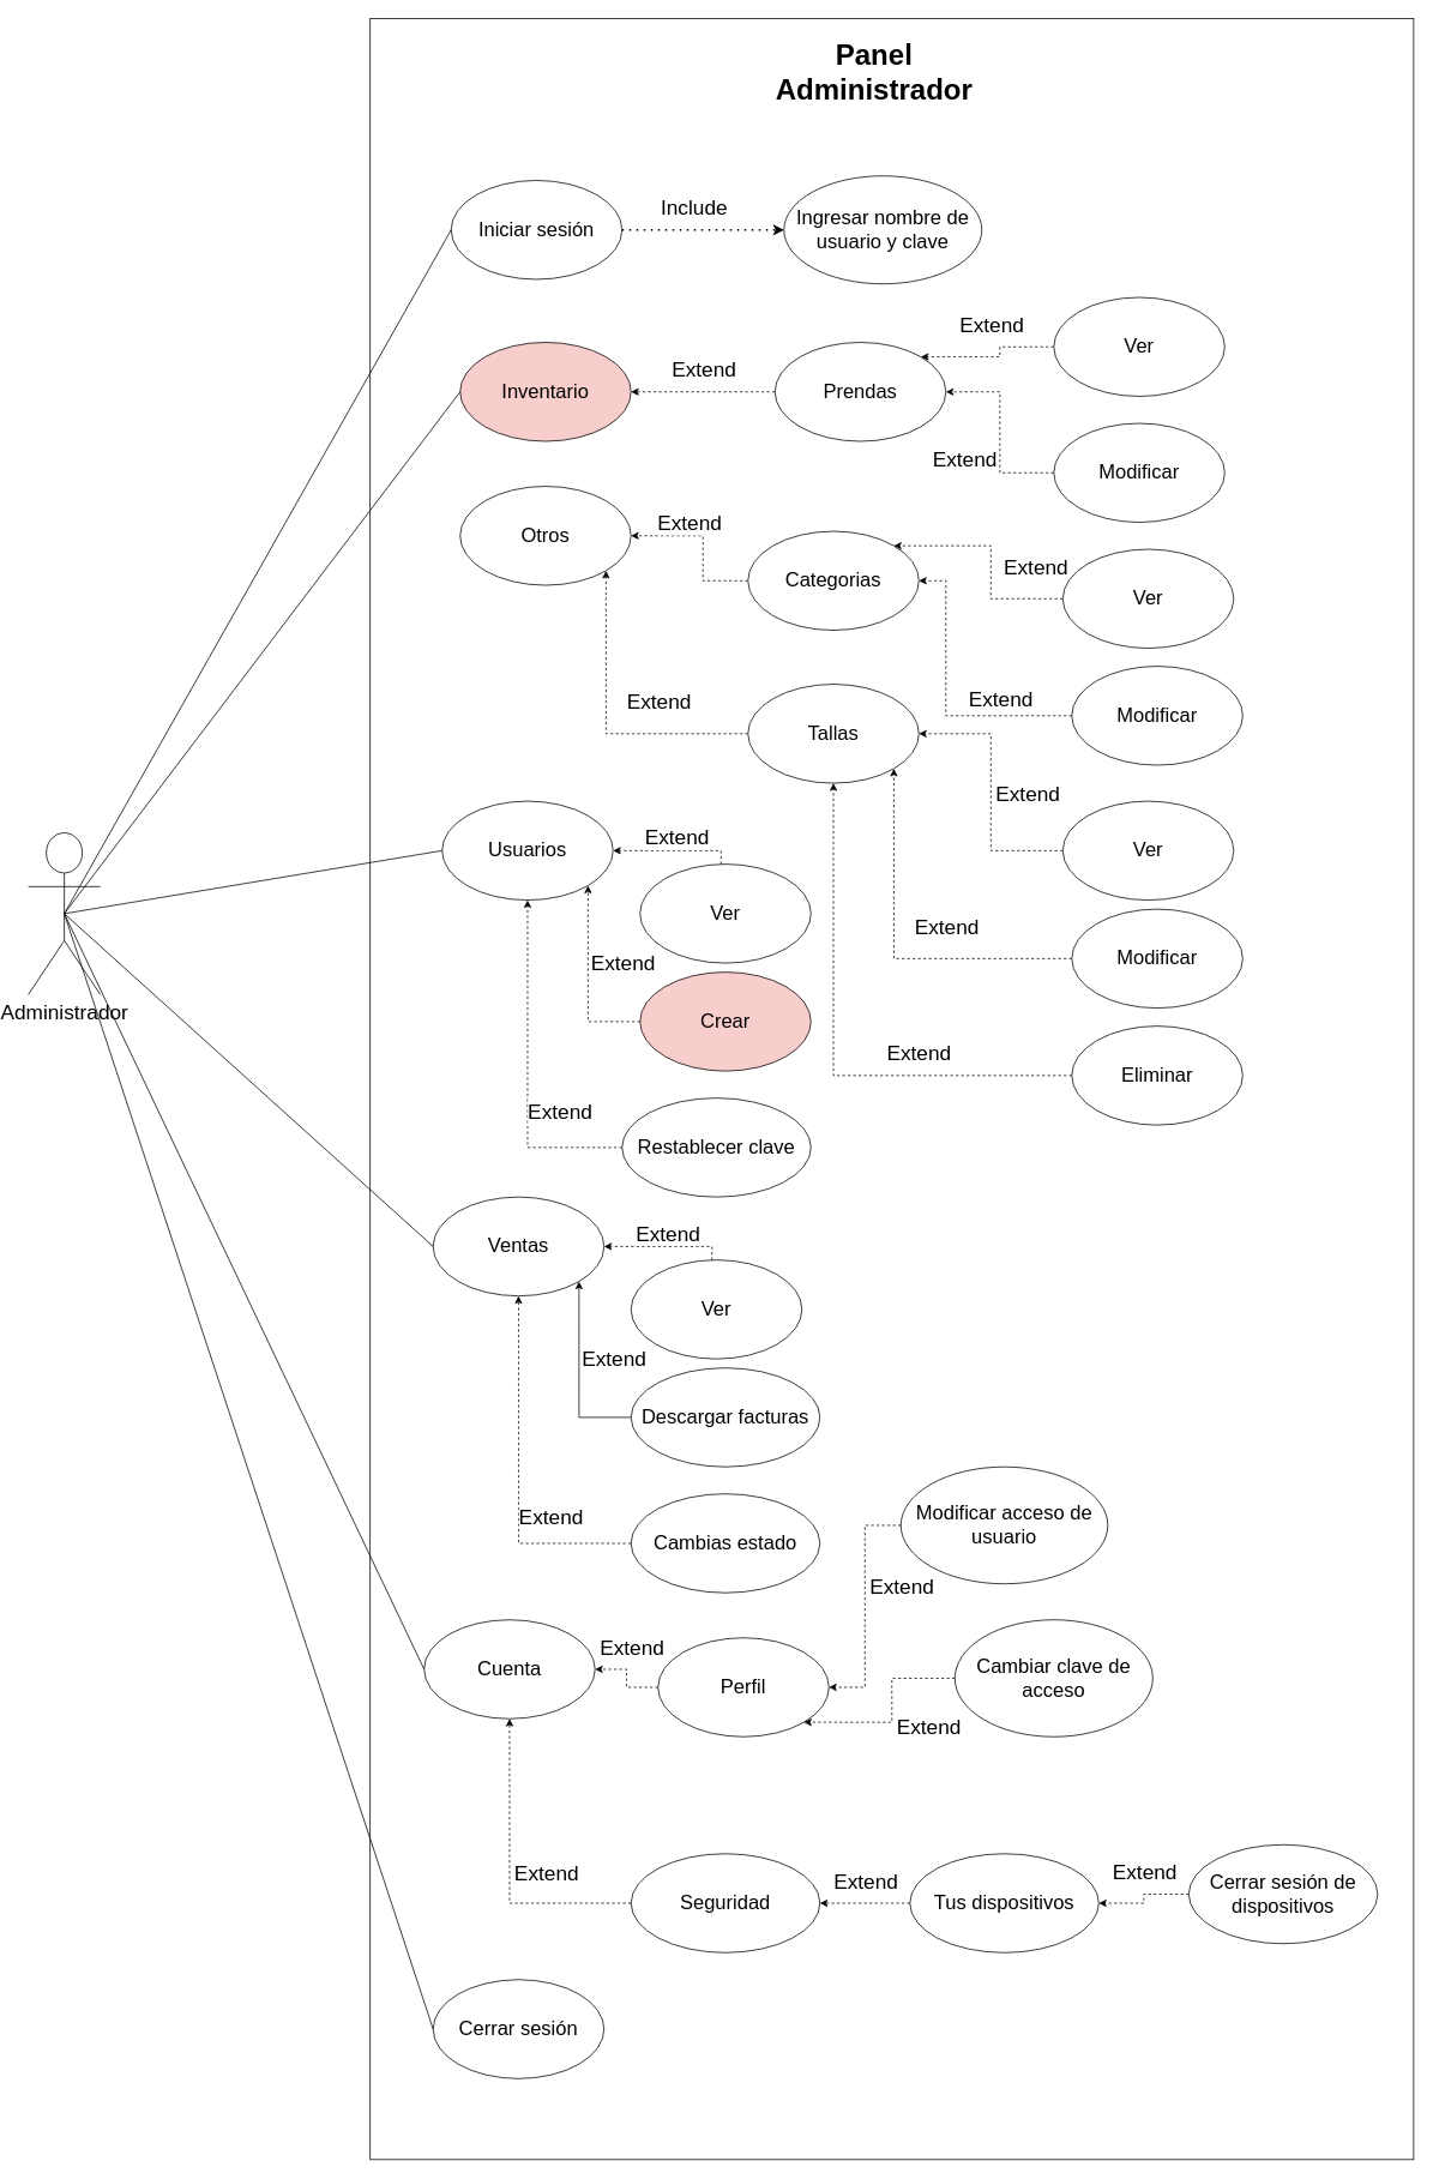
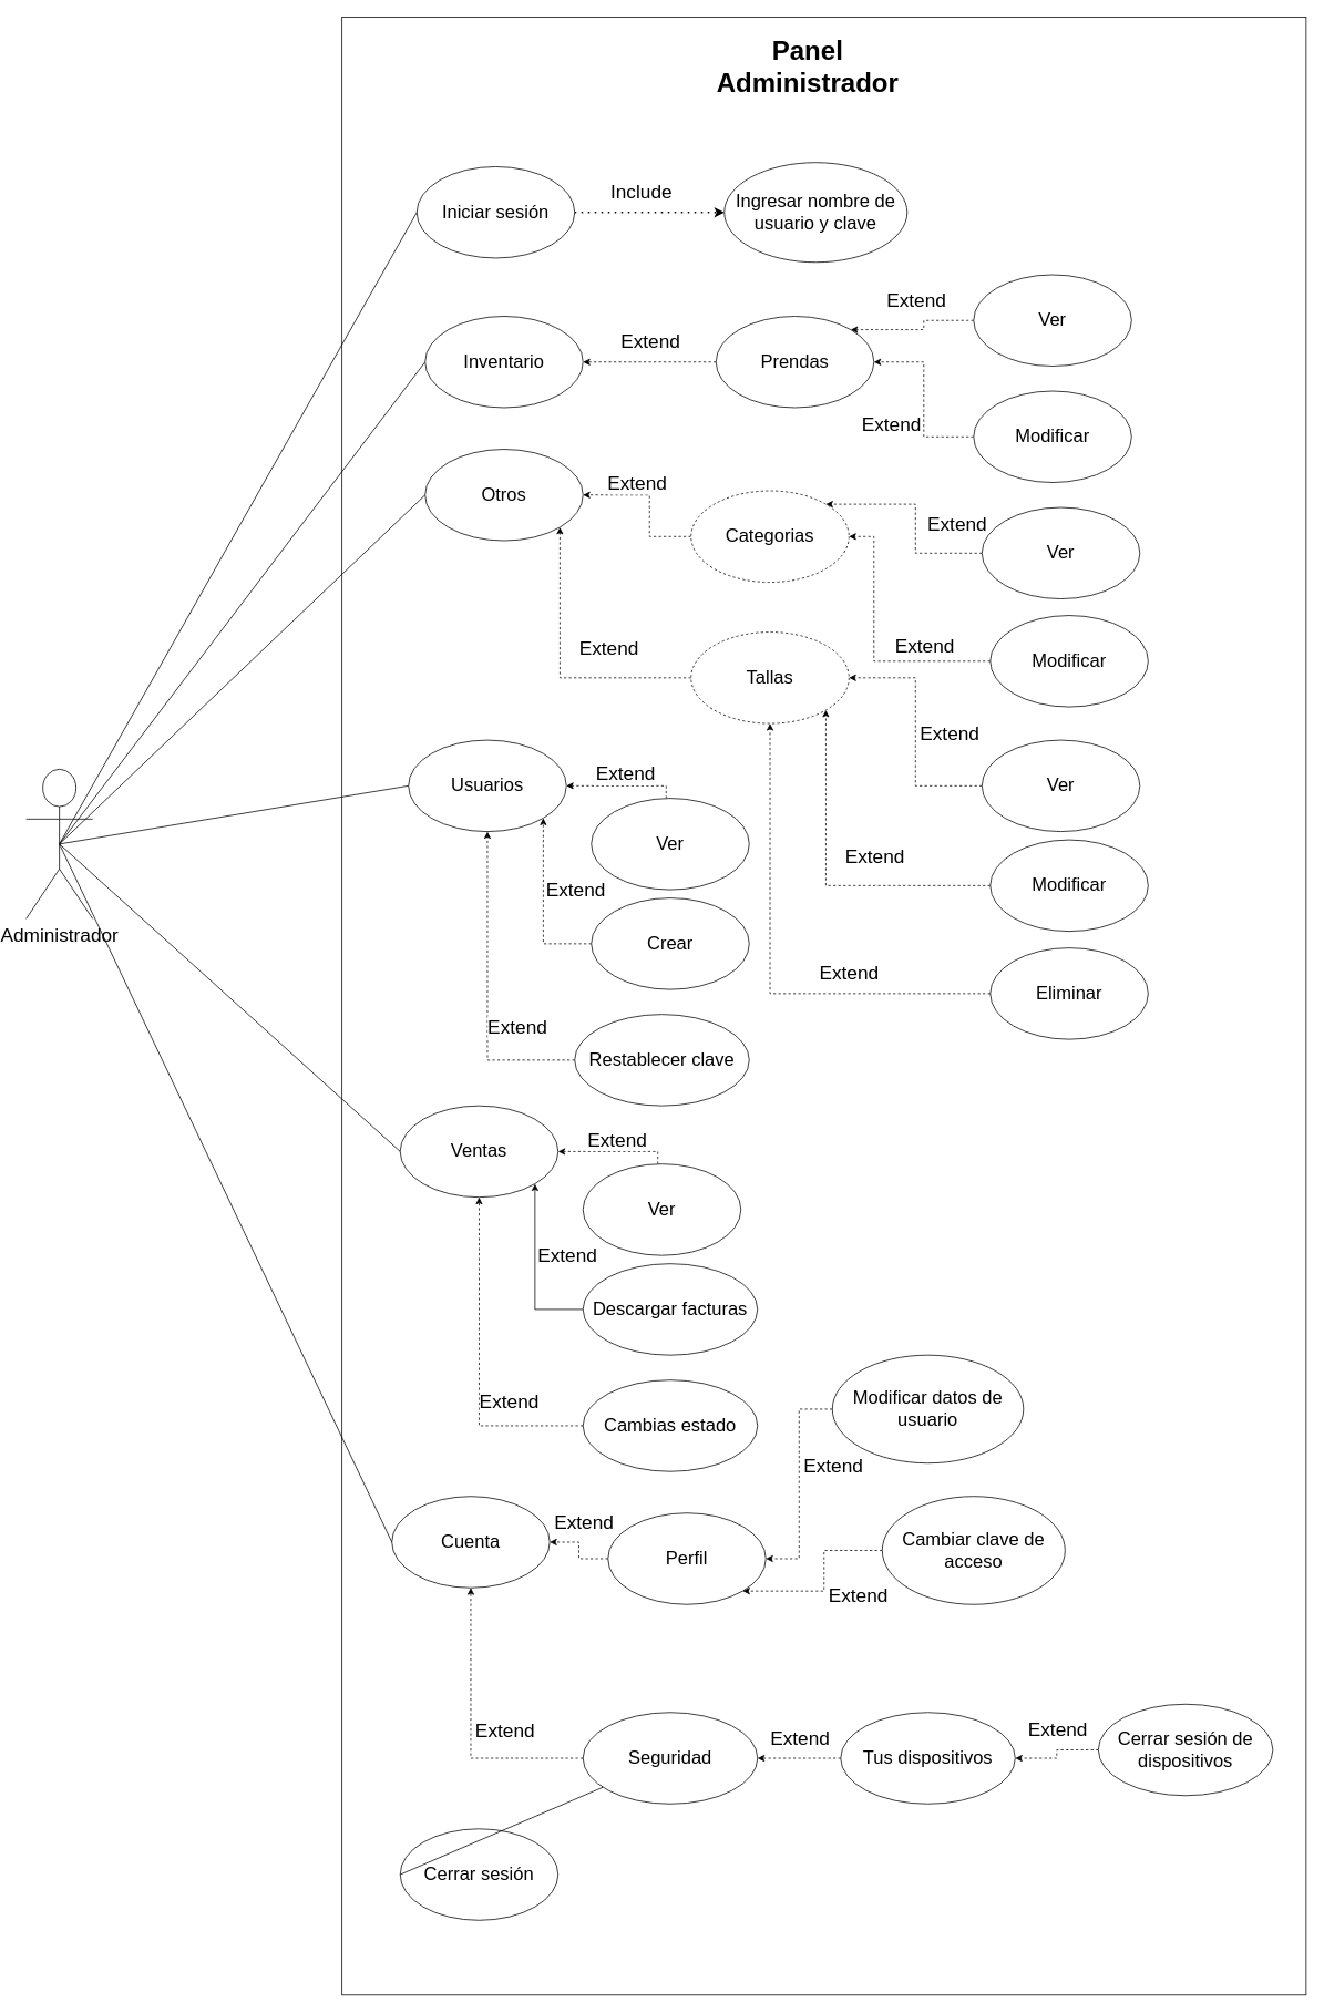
- <mxCell id="9" value="&lt;font style=&quot;font-size: 22px;&quot;&gt;Inventario&lt;/font&gt;" style="ellipse;whiteSpace=wrap;html=1;fillColor=#f8cecc;" parent="1" vertex="1"><mxGeometry x="500" y="380" width="190" height="110" as="geometry" /></mxCell>
+ <mxCell id="9" value="&lt;font style=&quot;font-size: 22px;&quot;&gt;Inventario&lt;/font&gt;" style="ellipse;whiteSpace=wrap;html=1;" parent="1" vertex="1"><mxGeometry x="500" y="380" width="190" height="110" as="geometry" /></mxCell>
- <mxCell id="22" value="&lt;font style=&quot;font-size: 22px;&quot;&gt;Categorias&lt;br&gt;&lt;/font&gt;" style="ellipse;whiteSpace=wrap;html=1;" parent="1" vertex="1"><mxGeometry x="820" y="590" width="190" height="110" as="geometry" /></mxCell>
+ <mxCell id="22" value="&lt;font style=&quot;font-size: 22px;&quot;&gt;Categorias&lt;br&gt;&lt;/font&gt;" style="ellipse;whiteSpace=wrap;html=1;dashed=1;" parent="1" vertex="1"><mxGeometry x="820" y="590" width="190" height="110" as="geometry" /></mxCell>
+ <mxCell id="40" value="" style="endArrow=none;html=1;rounded=0;entryX=0;entryY=0.5;entryDx=0;entryDy=0;exitX=0.5;exitY=0.5;exitDx=0;exitDy=0;exitPerimeter=0;" parent="1" source="3" target="19" edge="1"><mxGeometry width="50" height="50" relative="1" as="geometry"><mxPoint x="730" y="690" as="sourcePoint" /><mxPoint x="780" y="640" as="targetPoint" /></mxGeometry></mxCell>
- <mxCell id="31" value="&lt;font style=&quot;font-size: 22px;&quot;&gt;Tallas&lt;br&gt;&lt;/font&gt;" style="ellipse;whiteSpace=wrap;html=1;" parent="1" vertex="1"><mxGeometry x="820" y="760" width="190" height="110" as="geometry" /></mxCell>
+ <mxCell id="31" value="&lt;font style=&quot;font-size: 22px;&quot;&gt;Tallas&lt;br&gt;&lt;/font&gt;" style="ellipse;whiteSpace=wrap;html=1;dashed=1;" parent="1" vertex="1"><mxGeometry x="820" y="760" width="190" height="110" as="geometry" /></mxCell>
- <mxCell id="50" value="&lt;font style=&quot;font-size: 22px;&quot;&gt;Crear&lt;br&gt;&lt;/font&gt;" style="ellipse;whiteSpace=wrap;html=1;fillColor=#f8cecc;" parent="1" vertex="1"><mxGeometry x="700" y="1080" width="190" height="110" as="geometry" /></mxCell>
+ <mxCell id="50" value="&lt;font style=&quot;font-size: 22px;&quot;&gt;Crear&lt;br&gt;&lt;/font&gt;" style="ellipse;whiteSpace=wrap;html=1;" parent="1" vertex="1"><mxGeometry x="700" y="1080" width="190" height="110" as="geometry" /></mxCell>
- <mxCell id="87" value="" style="endArrow=none;html=1;rounded=0;exitX=0;exitY=0.5;exitDx=0;exitDy=0;entryX=0.5;entryY=0.5;entryDx=0;entryDy=0;entryPerimeter=0;" edge="1" parent="1" source="86" target="3"><mxGeometry width="50" height="50" relative="1" as="geometry"><mxPoint x="720" y="1770" as="sourcePoint" /><mxPoint x="770" y="1720" as="targetPoint" /></mxGeometry></mxCell>
+ <mxCell id="87" value="" style="endArrow=none;html=1;rounded=0;exitX=0;exitY=0.5;exitDx=0;exitDy=0;" edge="1" parent="1" source="86" target="72"><mxGeometry width="50" height="50" relative="1" as="geometry"><mxPoint x="720" y="1770" as="sourcePoint" /><mxPoint x="770" y="1720" as="targetPoint" /></mxGeometry></mxCell>
- <mxCell id="75" value="&lt;font style=&quot;font-size: 22px;&quot;&gt;Modificar acceso de usuario&lt;br&gt;&lt;/font&gt;" style="ellipse;whiteSpace=wrap;html=1;" vertex="1" parent="1"><mxGeometry x="990" y="1630" width="230" height="130" as="geometry" /></mxCell>
+ <mxCell id="75" value="&lt;font style=&quot;font-size: 22px;&quot;&gt;Modificar datos de usuario&lt;br&gt;&lt;/font&gt;" style="ellipse;whiteSpace=wrap;html=1;" vertex="1" parent="1"><mxGeometry x="990" y="1630" width="230" height="130" as="geometry" /></mxCell>
